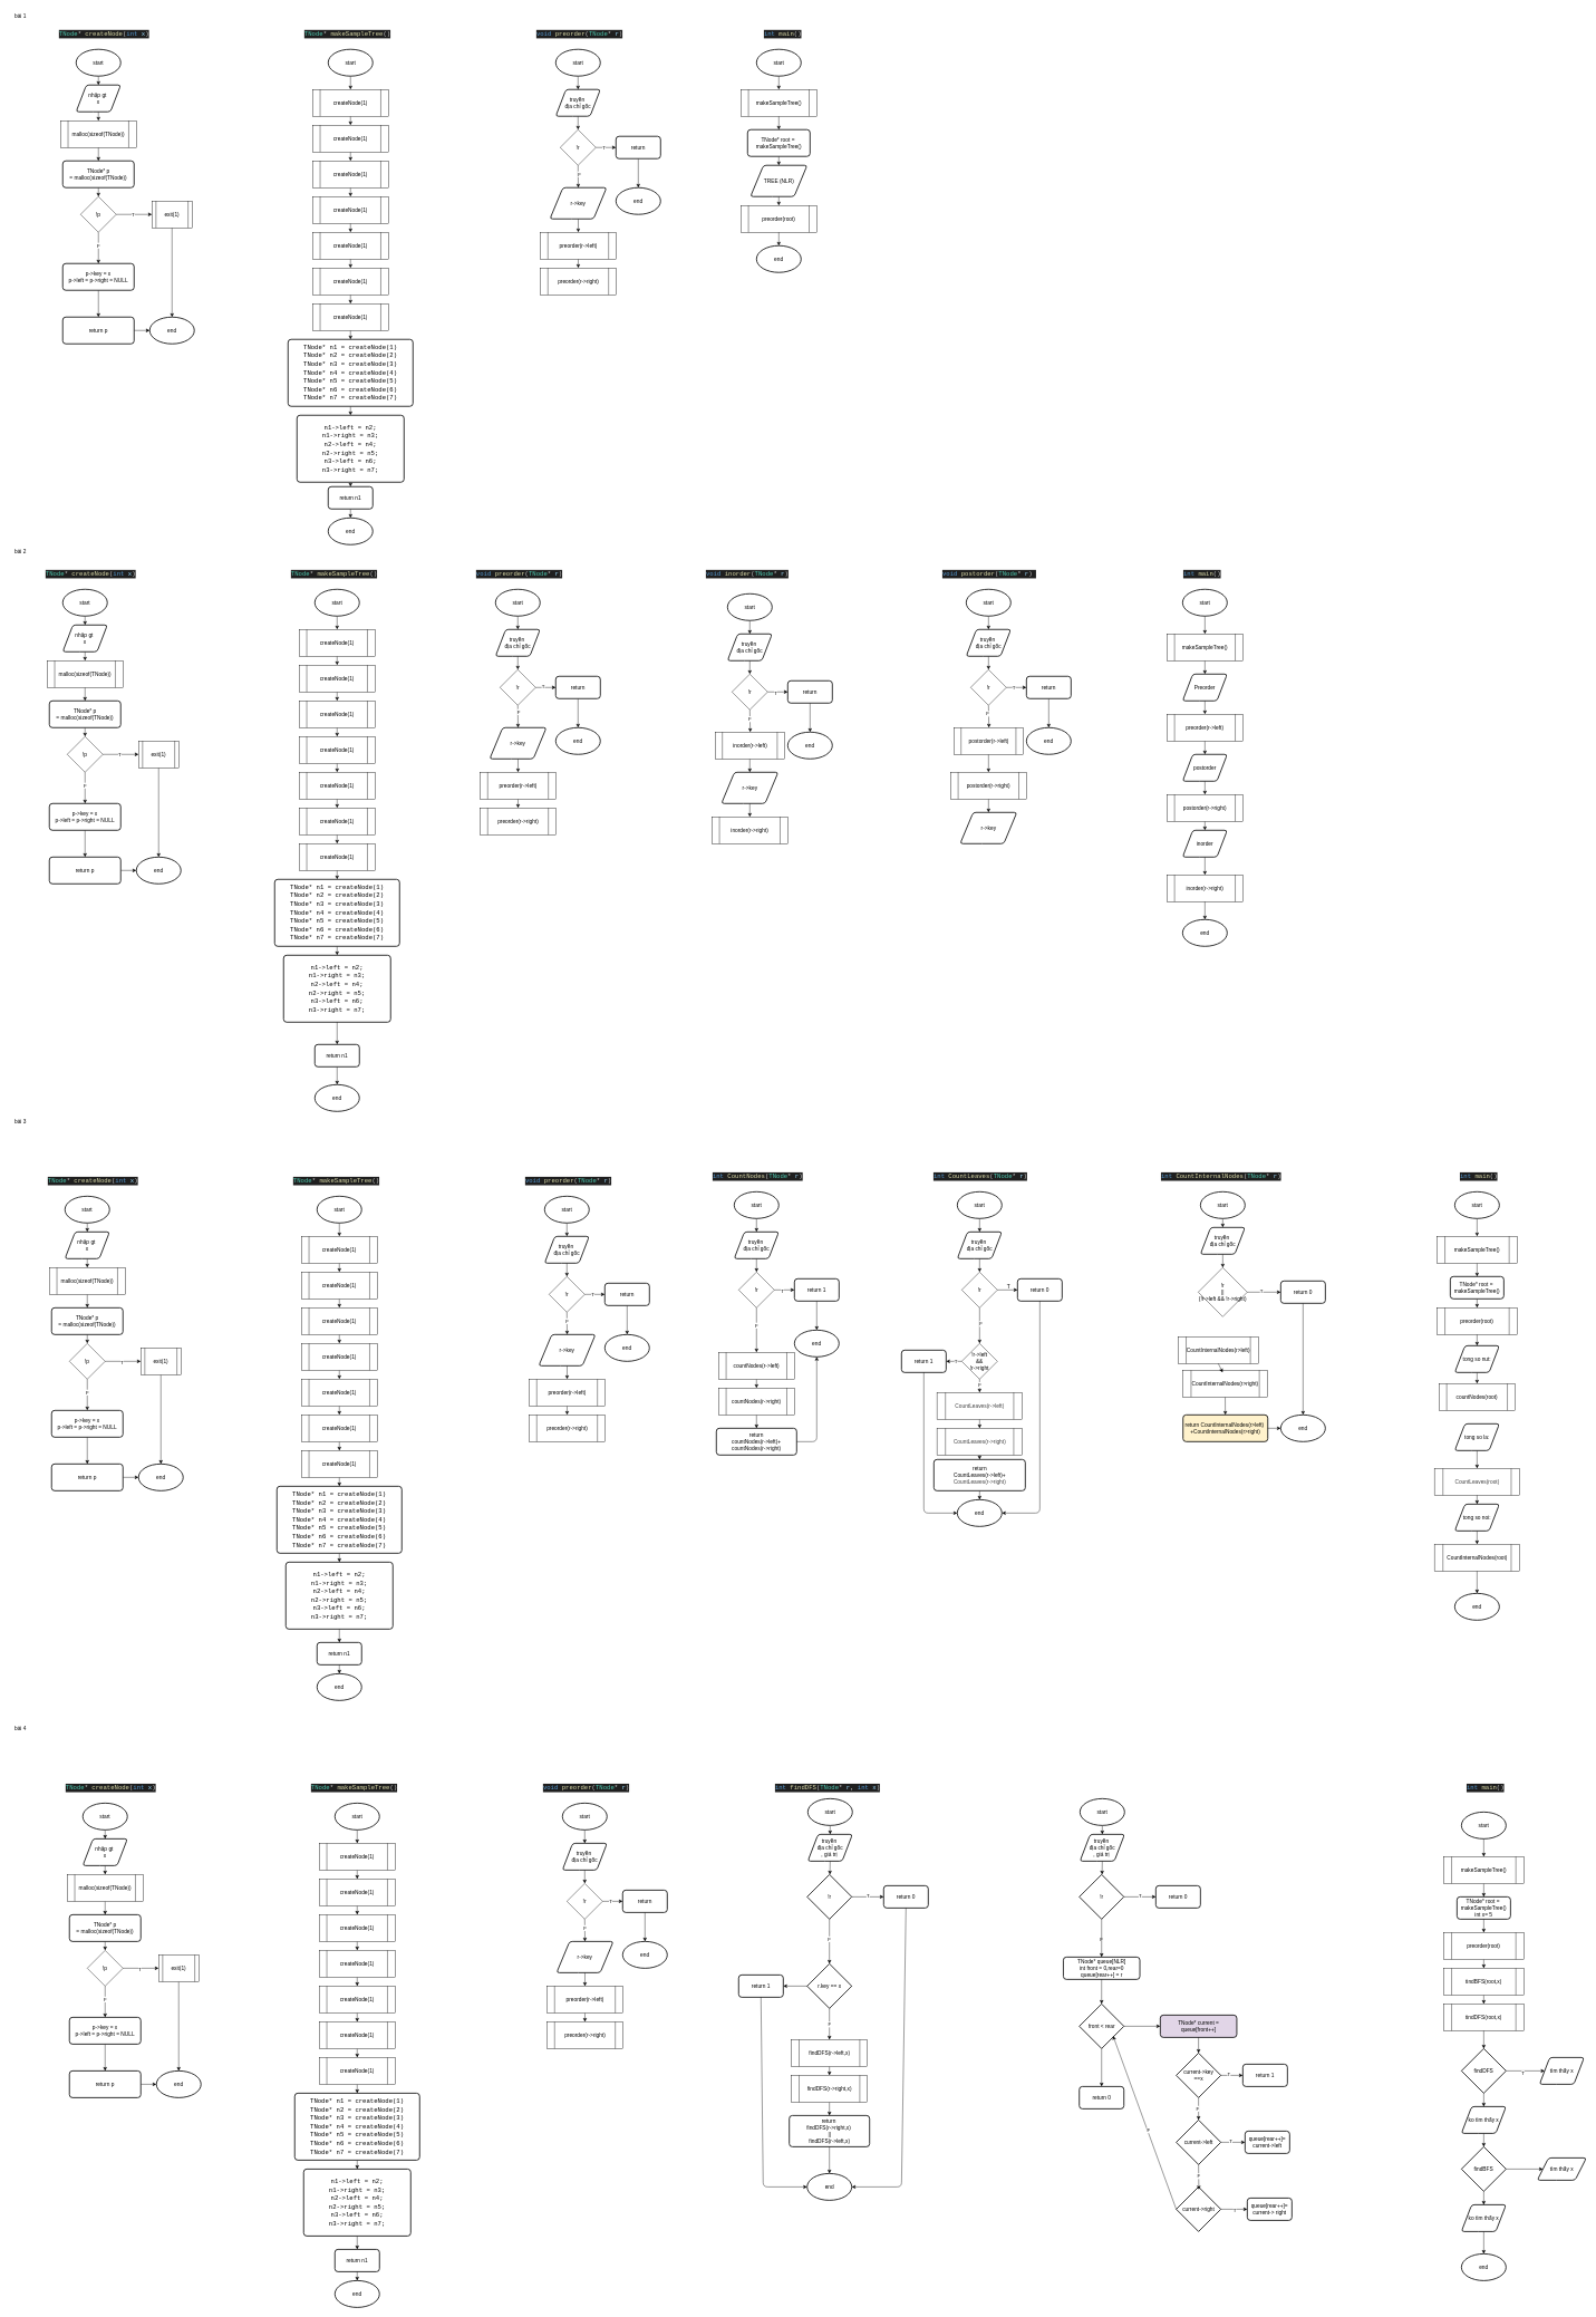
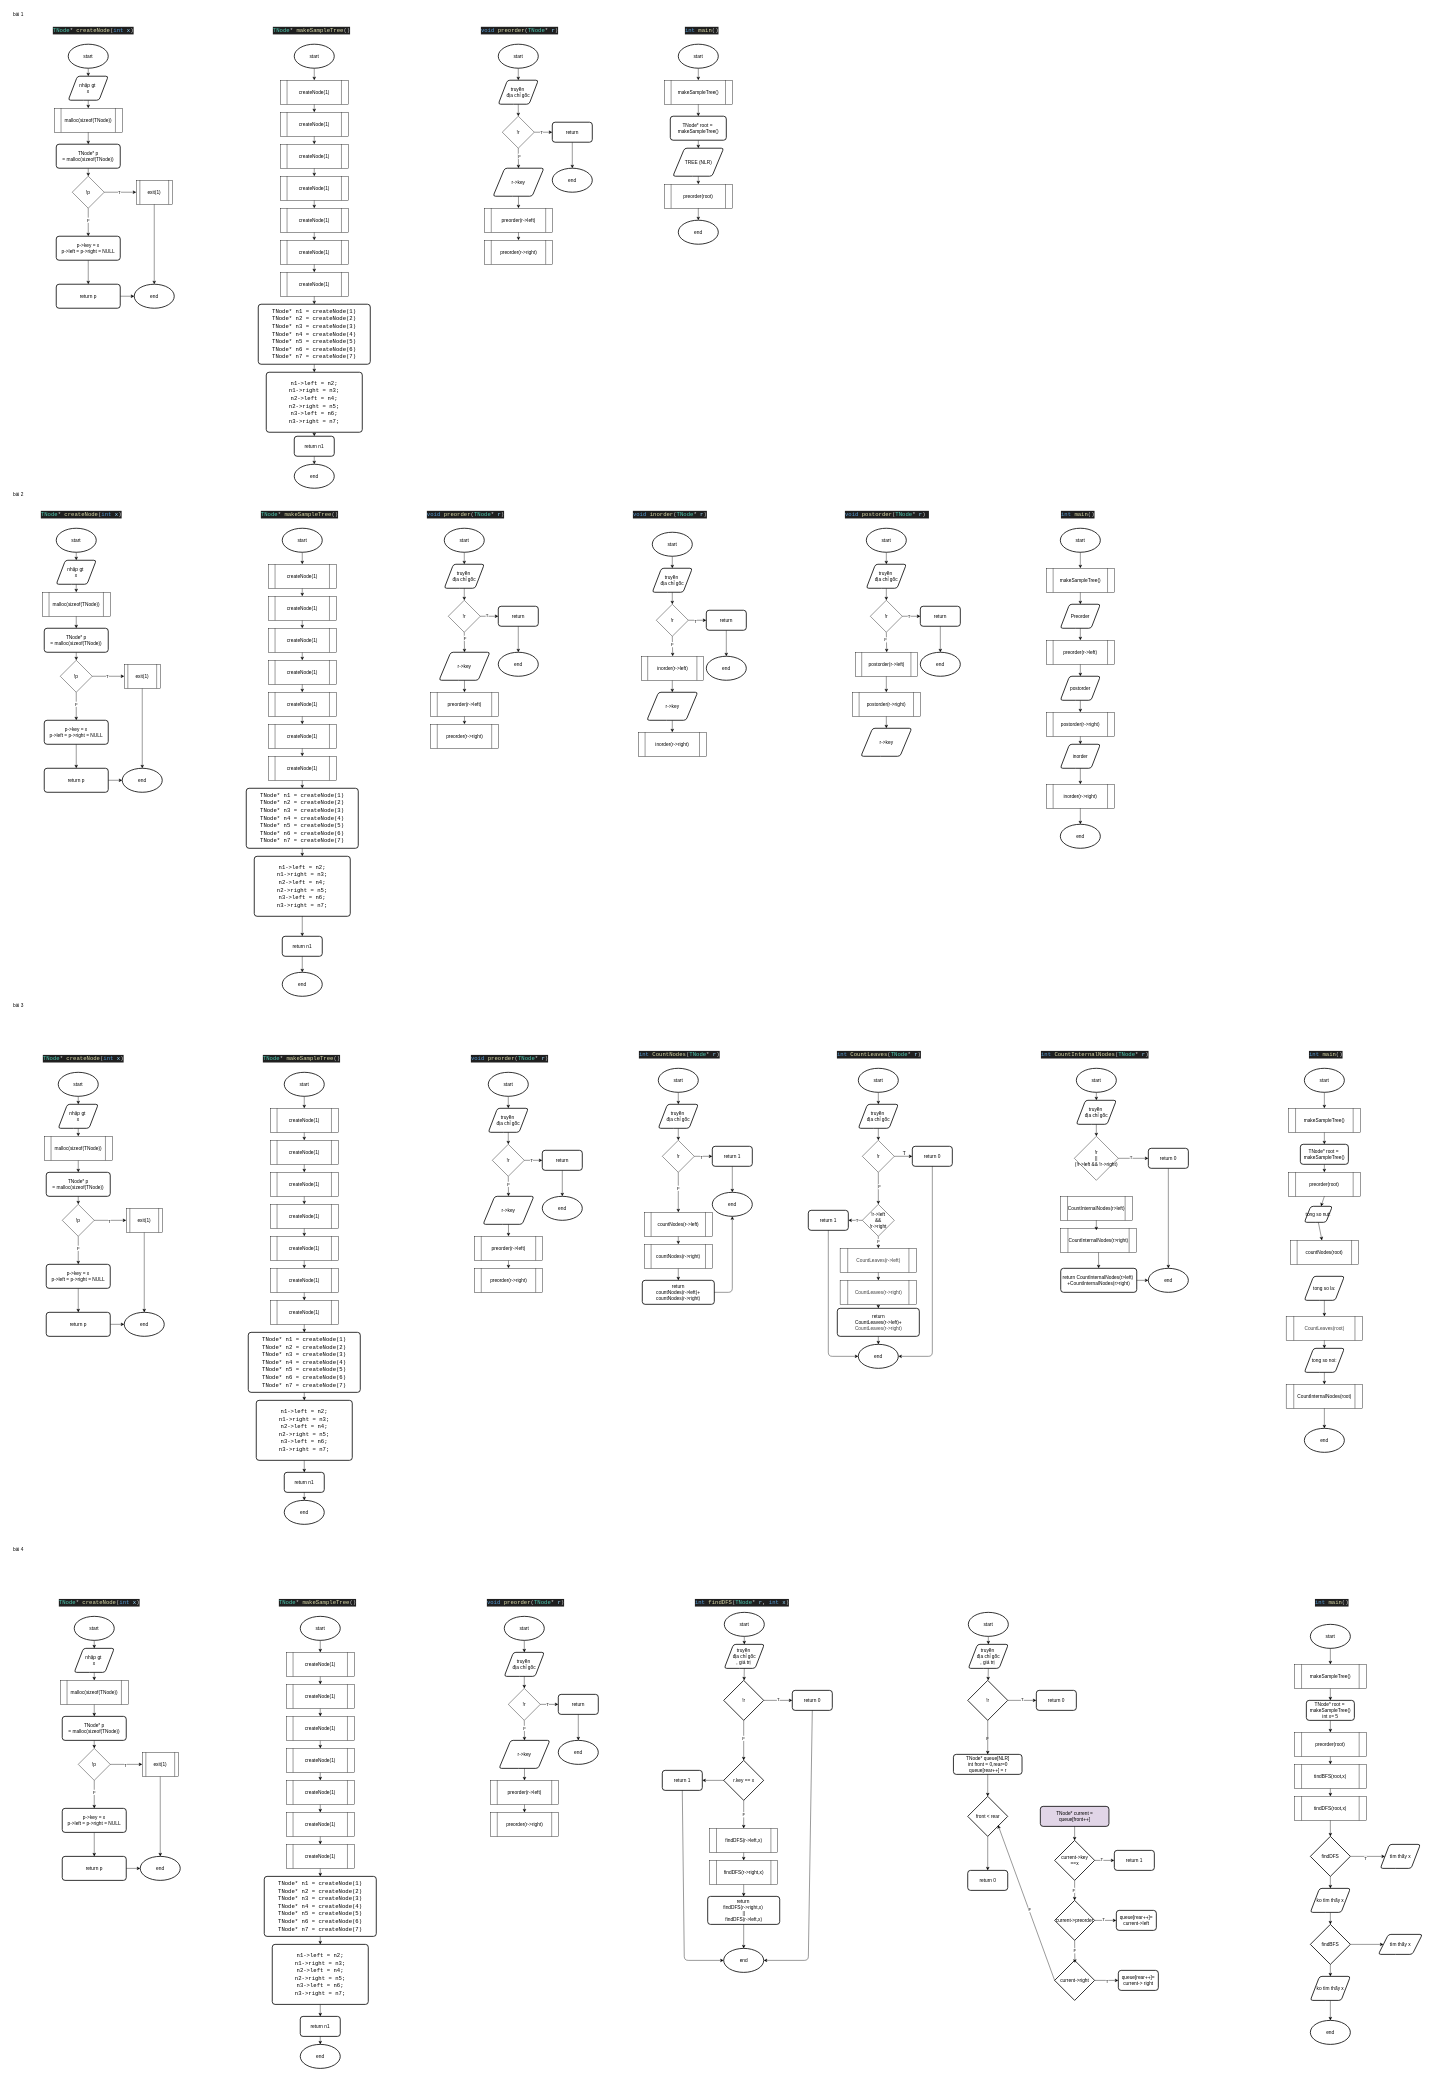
- <mxCell id="310" value="&lt;span style=&quot;color: rgb(0, 0, 0);&quot;&gt;CountInternalNodes(r&amp;gt;left)&lt;/span&gt;" style="shape=process;whiteSpace=wrap;html=1;backgroundOutline=1;" vertex="1" parent="1"><mxGeometry x="2640" y="2995" width="180" height="60" as="geometry" /></mxCell>
+ <mxCell id="310" value="&lt;span style=&quot;color: rgb(0, 0, 0);&quot;&gt;CountInternalNodes(r&amp;gt;left)&lt;/span&gt;" style="shape=process;whiteSpace=wrap;html=1;backgroundOutline=1;" vertex="1" parent="1"><mxGeometry x="2650" y="2990" width="180" height="60" as="geometry" /></mxCell>
- <mxCell id="337" value="tong so nut:" style="shape=parallelogram;html=1;strokeWidth=2;perimeter=parallelogramPerimeter;whiteSpace=wrap;rounded=1;arcSize=12;size=0.23;" vertex="1" parent="1"><mxGeometry x="3260" y="3015" width="100" height="60" as="geometry" /></mxCell>
+ <mxCell id="337" value="tong so nut:" style="shape=parallelogram;html=1;strokeWidth=2;perimeter=parallelogramPerimeter;whiteSpace=wrap;rounded=1;arcSize=12;size=0.23;" vertex="1" parent="1"><mxGeometry x="3260" y="3015" width="70" height="40" as="geometry" /></mxCell>
- <mxCell id="309" value="return CountInternalNodes(r&amp;gt;left)&amp;nbsp;&lt;div&gt;+&lt;span style=&quot;color: rgb(0, 0, 0); background-color: transparent;&quot;&gt;CountInternalNodes(r&amp;gt;right)&lt;/span&gt;&lt;/div&gt;" style="rounded=1;whiteSpace=wrap;html=1;absoluteArcSize=1;arcSize=14;strokeWidth=2;fillColor=#fff2cc;" vertex="1" parent="1"><mxGeometry x="2651" y="3170" width="190" height="60" as="geometry" /></mxCell>
+ <mxCell id="309" value="return CountInternalNodes(r&amp;gt;left)&amp;nbsp;&lt;div&gt;+&lt;span style=&quot;color: rgb(0, 0, 0); background-color: transparent;&quot;&gt;CountInternalNodes(r&amp;gt;right)&lt;/span&gt;&lt;/div&gt;" style="rounded=1;whiteSpace=wrap;html=1;absoluteArcSize=1;arcSize=14;strokeWidth=2;" vertex="1" parent="1"><mxGeometry x="2651" y="3170" width="190" height="60" as="geometry" /></mxCell>
- <mxCell id="445" style="edgeStyle=none;html=1;exitX=1;exitY=0.5;exitDx=0;exitDy=0;exitPerimeter=0;" edge="1" parent="1" source="447" target="449"><mxGeometry relative="1" as="geometry" /></mxCell>
- <mxCell id="459" value="current-&amp;gt;left" style="strokeWidth=2;html=1;shape=mxgraph.flowchart.decision;whiteSpace=wrap;" vertex="1" parent="1"><mxGeometry x="2635.75" y="4750" width="100" height="100" as="geometry" /></mxCell>
+ <mxCell id="459" value="current-&amp;gt;preorder" style="strokeWidth=2;html=1;shape=mxgraph.flowchart.decision;whiteSpace=wrap;" vertex="1" parent="1"><mxGeometry x="2635.75" y="4750" width="100" height="100" as="geometry" /></mxCell>
